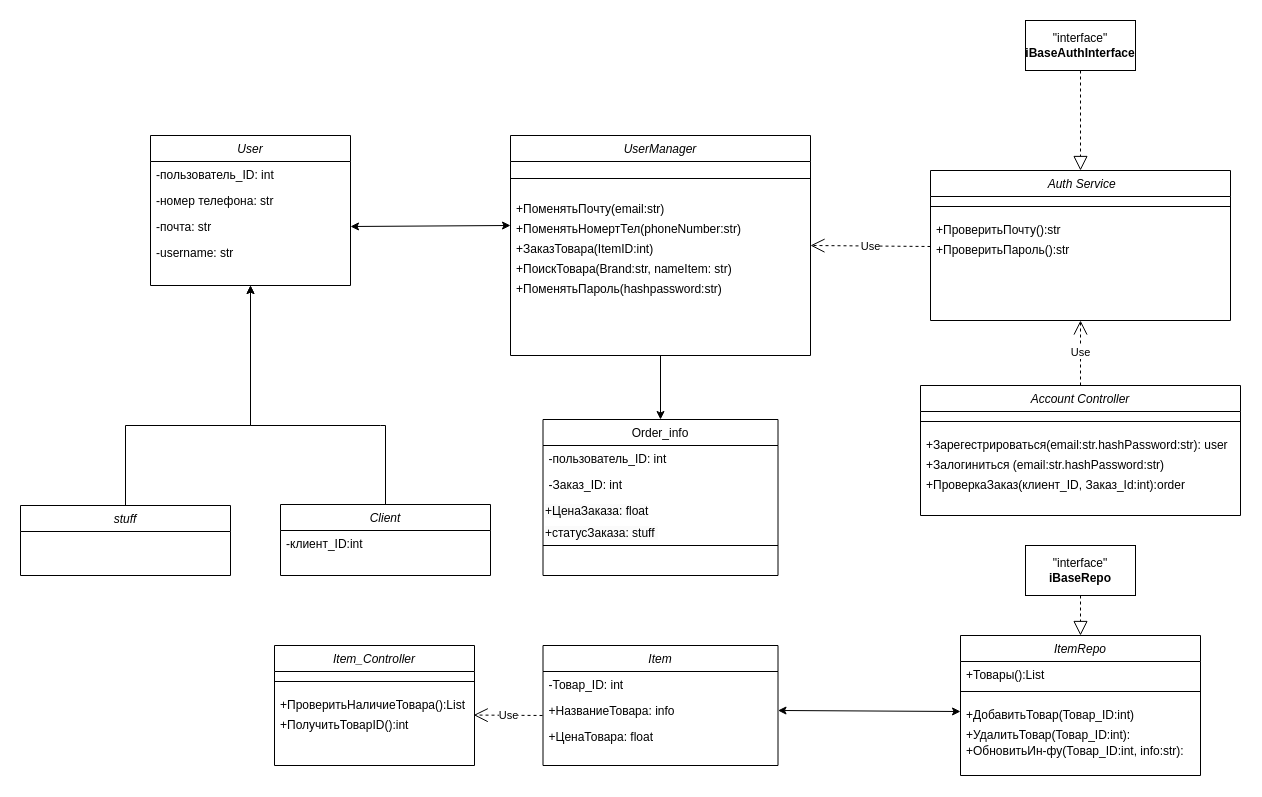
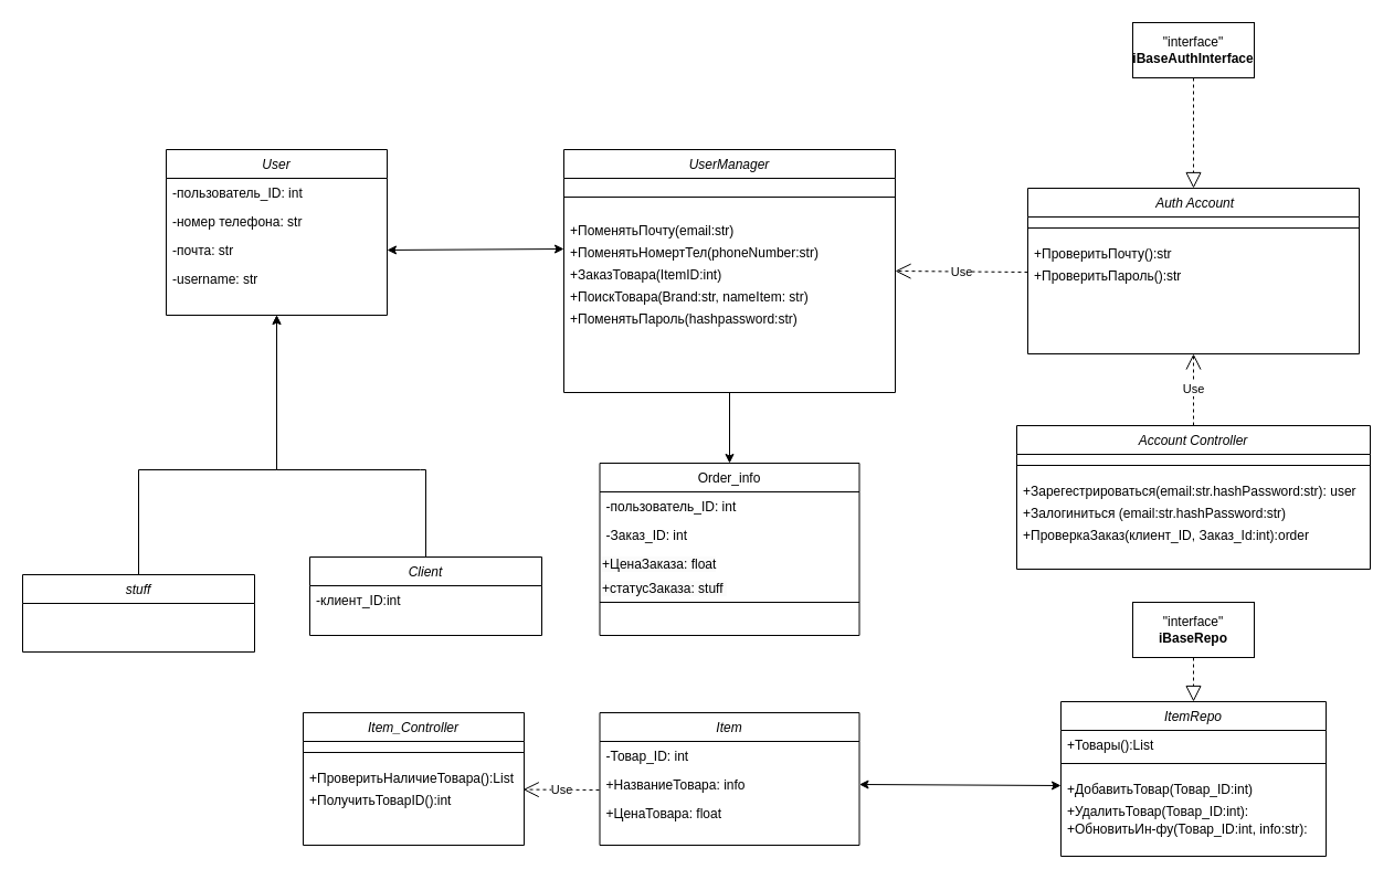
- <mxCell id="27" value=" Auth Service" style="swimlane;fontStyle=2;align=center;verticalAlign=top;childLayout=stackLayout;horizontal=1;startSize=26;horizontalStack=0;resizeParent=1;resizeLast=0;collapsible=1;marginBottom=0;rounded=0;shadow=0;strokeWidth=1;" parent="1" vertex="1"><mxGeometry x="930" y="170" width="300" height="150" as="geometry"><mxRectangle x="200" y="60" width="160" height="26" as="alternateBounds" /></mxGeometry></mxCell>
+ <mxCell id="27" value=" Auth Account" style="swimlane;fontStyle=2;align=center;verticalAlign=top;childLayout=stackLayout;horizontal=1;startSize=26;horizontalStack=0;resizeParent=1;resizeLast=0;collapsible=1;marginBottom=0;rounded=0;shadow=0;strokeWidth=1;" parent="1" vertex="1"><mxGeometry x="930" y="170" width="300" height="150" as="geometry"><mxRectangle x="200" y="60" width="160" height="26" as="alternateBounds" /></mxGeometry></mxCell>
- <mxCell id="8" value="stuff" style="swimlane;fontStyle=2;align=center;verticalAlign=top;childLayout=stackLayout;horizontal=1;startSize=26;horizontalStack=0;resizeParent=1;resizeLast=0;collapsible=1;marginBottom=0;rounded=0;shadow=0;strokeWidth=1;" parent="1" vertex="1"><mxGeometry x="20" y="505" width="210" height="70" as="geometry"><mxRectangle x="200" y="60" width="160" height="26" as="alternateBounds" /></mxGeometry></mxCell>
+ <mxCell id="8" value="stuff" style="swimlane;fontStyle=2;align=center;verticalAlign=top;childLayout=stackLayout;horizontal=1;startSize=26;horizontalStack=0;resizeParent=1;resizeLast=0;collapsible=1;marginBottom=0;rounded=0;shadow=0;strokeWidth=1;" parent="1" vertex="1"><mxGeometry x="20" y="520" width="210" height="70" as="geometry"><mxRectangle x="200" y="60" width="160" height="26" as="alternateBounds" /></mxGeometry></mxCell>
